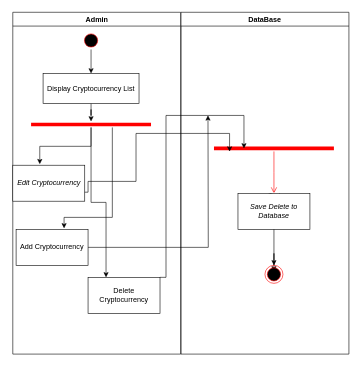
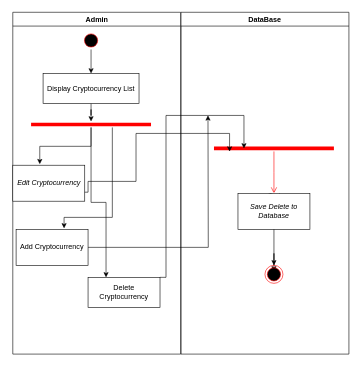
- <mxCell id="12" value="Delete Cryptocurrency" style="whiteSpace=wrap;html=1;" vertex="1" parent="2"><mxGeometry x="125.5" y="442" width="120" height="60" as="geometry" /></mxCell>
+ <mxCell id="12" value="Delete Cryptocurrency" style="whiteSpace=wrap;html=1;" vertex="1" parent="2"><mxGeometry x="125.5" y="442" width="120" height="50" as="geometry" /></mxCell>
